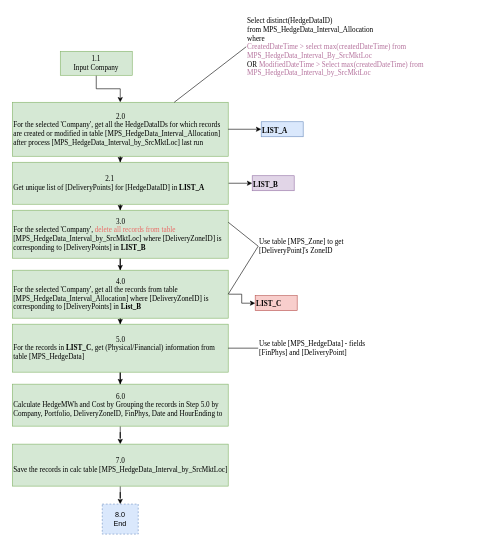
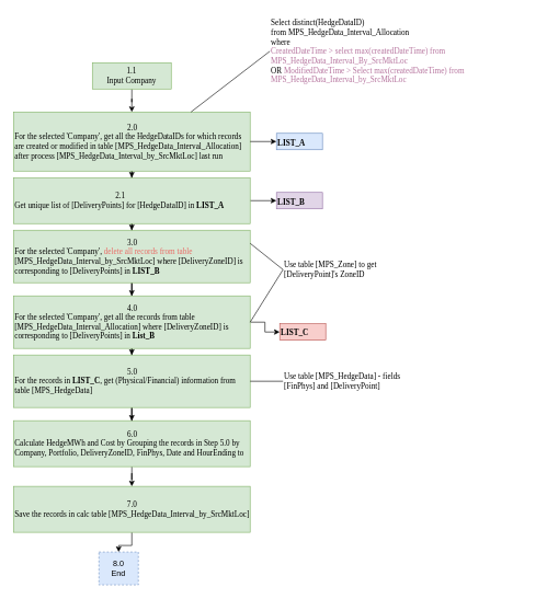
- <mxCell id="23" value="&lt;div style=&quot;&quot;&gt;&lt;span style=&quot;background-color: initial;&quot;&gt;1.1&lt;/span&gt;&lt;/div&gt;Input Company&lt;br&gt;&lt;div style=&quot;&quot;&gt;&lt;/div&gt;" style="text;html=1;strokeColor=#82b366;fillColor=#d5e8d4;align=center;verticalAlign=middle;whiteSpace=wrap;rounded=0;fontFamily=Verdana;" parent="1" vertex="1"><mxGeometry x="100" y="85" width="120" height="40" as="geometry" /></mxCell>
+ <mxCell id="23" value="&lt;div style=&quot;&quot;&gt;&lt;span style=&quot;background-color: initial;&quot;&gt;1.1&lt;/span&gt;&lt;/div&gt;Input Company&lt;br&gt;&lt;div style=&quot;&quot;&gt;&lt;/div&gt;" style="text;html=1;strokeColor=#82b366;fillColor=#d5e8d4;align=center;verticalAlign=middle;whiteSpace=wrap;rounded=0;fontFamily=Verdana;" parent="1" vertex="1"><mxGeometry x="140" y="95" width="120" height="40" as="geometry" /></mxCell>
- <mxCell id="4" value="&lt;span style=&quot;color: rgb(0, 0, 0); font-size: 12px; font-style: normal; font-variant-ligatures: normal; font-variant-caps: normal; letter-spacing: normal; orphans: 2; text-align: center; text-indent: 0px; text-transform: none; widows: 2; word-spacing: 0px; -webkit-text-stroke-width: 0px; text-decoration-thickness: initial; text-decoration-style: initial; text-decoration-color: initial; float: none; display: inline !important;&quot;&gt;LIST_A&lt;/span&gt;" style="text;whiteSpace=wrap;html=1;fontFamily=Verdana;fontStyle=1;fillColor=#dae8fc;strokeColor=#6c8ebf;labelBackgroundColor=none;" parent="1" vertex="1"><mxGeometry x="435" y="202.5" width="70" height="25" as="geometry" /></mxCell>
+ <mxCell id="4" value="&lt;span style=&quot;color: rgb(0, 0, 0); font-size: 12px; font-style: normal; font-variant-ligatures: normal; font-variant-caps: normal; letter-spacing: normal; orphans: 2; text-align: center; text-indent: 0px; text-transform: none; widows: 2; word-spacing: 0px; -webkit-text-stroke-width: 0px; text-decoration-thickness: initial; text-decoration-style: initial; text-decoration-color: initial; float: none; display: inline !important;&quot;&gt;LIST_A&lt;/span&gt;" style="text;whiteSpace=wrap;html=1;fontFamily=Verdana;fontStyle=1;fillColor=#dae8fc;strokeColor=#6c8ebf;labelBackgroundColor=none;" parent="1" vertex="1"><mxGeometry x="420" y="202.5" width="70" height="25" as="geometry" /></mxCell>
- <mxCell id="21" value="8.0&lt;br&gt;End" style="text;html=1;strokeColor=#6c8ebf;fillColor=#dae8fc;align=center;verticalAlign=middle;whiteSpace=wrap;rounded=0;dashed=1;" parent="1" vertex="1"><mxGeometry x="170" y="840" width="60" height="50" as="geometry" /></mxCell>
+ <mxCell id="21" value="8.0&lt;br&gt;End" style="text;html=1;strokeColor=#6c8ebf;fillColor=#dae8fc;align=center;verticalAlign=middle;whiteSpace=wrap;rounded=0;dashed=1;" parent="1" vertex="1"><mxGeometry x="150" y="840" width="60" height="50" as="geometry" /></mxCell>
